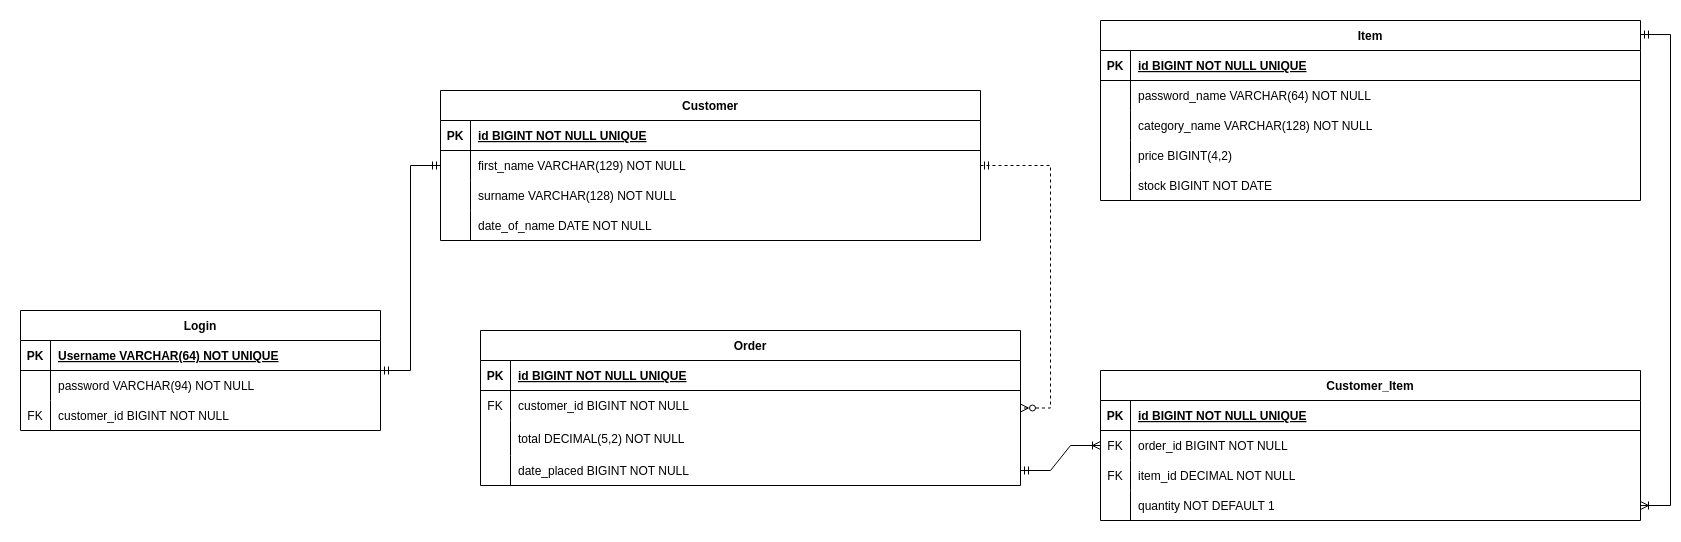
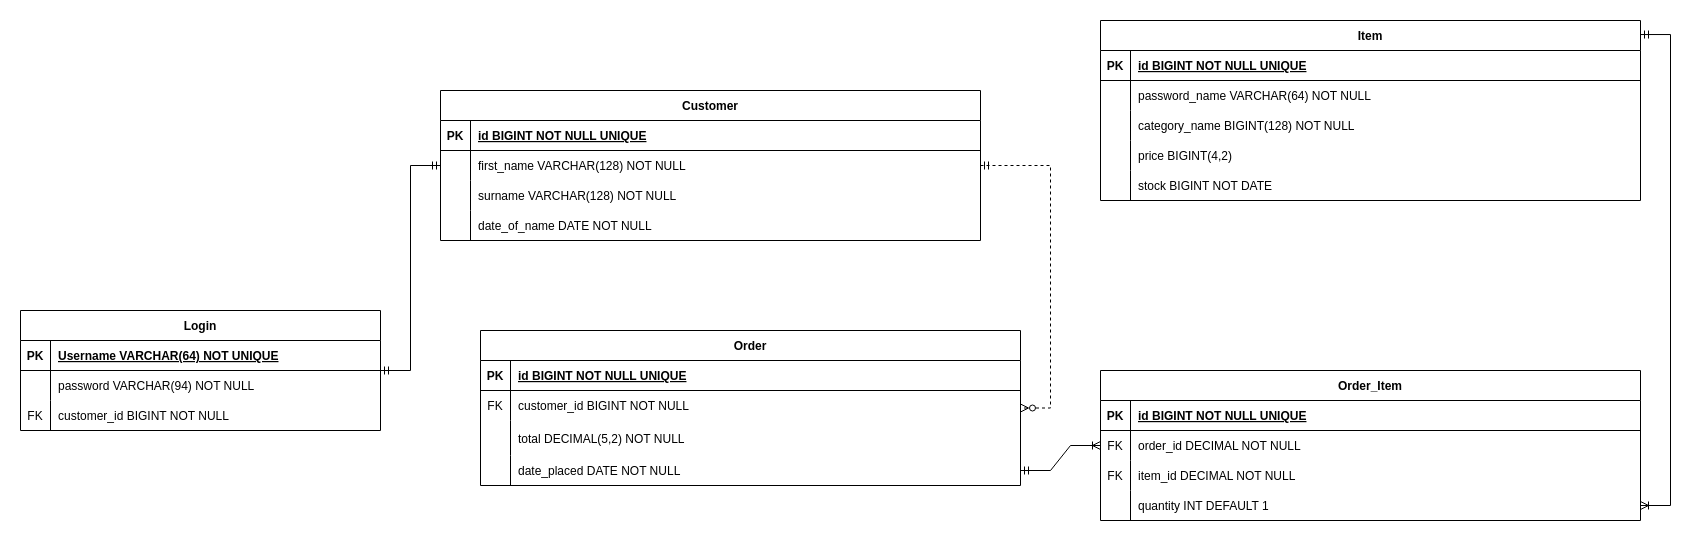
- <mxCell id="24" value="category_name VARCHAR(128) NOT NULL" style="shape=partialRectangle;connectable=0;fillColor=none;top=0;left=0;bottom=0;right=0;align=left;spacingLeft=6;overflow=hidden;" vertex="1" parent="22"><mxGeometry x="30" width="510" height="30" as="geometry"><mxRectangle width="510" height="30" as="alternateBounds" /></mxGeometry></mxCell>
+ <mxCell id="24" value="category_name BIGINT(128) NOT NULL" style="shape=partialRectangle;connectable=0;fillColor=none;top=0;left=0;bottom=0;right=0;align=left;spacingLeft=6;overflow=hidden;" vertex="1" parent="22"><mxGeometry x="30" width="510" height="30" as="geometry"><mxRectangle width="510" height="30" as="alternateBounds" /></mxGeometry></mxCell>
- <mxCell id="8" value="first_name VARCHAR(129) NOT NULL" style="shape=partialRectangle;connectable=0;fillColor=none;top=0;left=0;bottom=0;right=0;align=left;spacingLeft=6;overflow=hidden;" vertex="1" parent="6"><mxGeometry x="30" width="510" height="30" as="geometry"><mxRectangle width="510" height="30" as="alternateBounds" /></mxGeometry></mxCell>
+ <mxCell id="8" value="first_name VARCHAR(128) NOT NULL" style="shape=partialRectangle;connectable=0;fillColor=none;top=0;left=0;bottom=0;right=0;align=left;spacingLeft=6;overflow=hidden;" vertex="1" parent="6"><mxGeometry x="30" width="510" height="30" as="geometry"><mxRectangle width="510" height="30" as="alternateBounds" /></mxGeometry></mxCell>
- <mxCell id="44" value="Customer_Item" style="shape=table;startSize=30;container=1;collapsible=1;childLayout=tableLayout;fixedRows=1;rowLines=0;fontStyle=1;align=center;resizeLast=1;" vertex="1" parent="1"><mxGeometry x="1100" y="370" width="540" height="150" as="geometry" /></mxCell>
+ <mxCell id="44" value="Order_Item" style="shape=table;startSize=30;container=1;collapsible=1;childLayout=tableLayout;fixedRows=1;rowLines=0;fontStyle=1;align=center;resizeLast=1;" vertex="1" parent="1"><mxGeometry x="1100" y="370" width="540" height="150" as="geometry" /></mxCell>
- <mxCell id="50" value="order_id BIGINT NOT NULL" style="shape=partialRectangle;connectable=0;fillColor=none;top=0;left=0;bottom=0;right=0;align=left;spacingLeft=6;overflow=hidden;" vertex="1" parent="48"><mxGeometry x="30" width="510" height="30" as="geometry"><mxRectangle width="510" height="30" as="alternateBounds" /></mxGeometry></mxCell>
+ <mxCell id="50" value="order_id DECIMAL NOT NULL" style="shape=partialRectangle;connectable=0;fillColor=none;top=0;left=0;bottom=0;right=0;align=left;spacingLeft=6;overflow=hidden;" vertex="1" parent="48"><mxGeometry x="30" width="510" height="30" as="geometry"><mxRectangle width="510" height="30" as="alternateBounds" /></mxGeometry></mxCell>
- <mxCell id="43" value="date_placed BIGINT NOT NULL" style="shape=partialRectangle;connectable=0;fillColor=none;top=0;left=0;bottom=0;right=0;align=left;spacingLeft=6;overflow=hidden;" vertex="1" parent="41"><mxGeometry x="30" width="510" height="30" as="geometry"><mxRectangle width="510" height="30" as="alternateBounds" /></mxGeometry></mxCell>
+ <mxCell id="43" value="date_placed DATE NOT NULL" style="shape=partialRectangle;connectable=0;fillColor=none;top=0;left=0;bottom=0;right=0;align=left;spacingLeft=6;overflow=hidden;" vertex="1" parent="41"><mxGeometry x="30" width="510" height="30" as="geometry"><mxRectangle width="510" height="30" as="alternateBounds" /></mxGeometry></mxCell>
- <mxCell id="56" value="quantity NOT DEFAULT 1" style="shape=partialRectangle;connectable=0;fillColor=none;top=0;left=0;bottom=0;right=0;align=left;spacingLeft=6;overflow=hidden;" vertex="1" parent="54"><mxGeometry x="30" width="510" height="30" as="geometry"><mxRectangle width="510" height="30" as="alternateBounds" /></mxGeometry></mxCell>
+ <mxCell id="56" value="quantity INT DEFAULT 1" style="shape=partialRectangle;connectable=0;fillColor=none;top=0;left=0;bottom=0;right=0;align=left;spacingLeft=6;overflow=hidden;" vertex="1" parent="54"><mxGeometry x="30" width="510" height="30" as="geometry"><mxRectangle width="510" height="30" as="alternateBounds" /></mxGeometry></mxCell>
